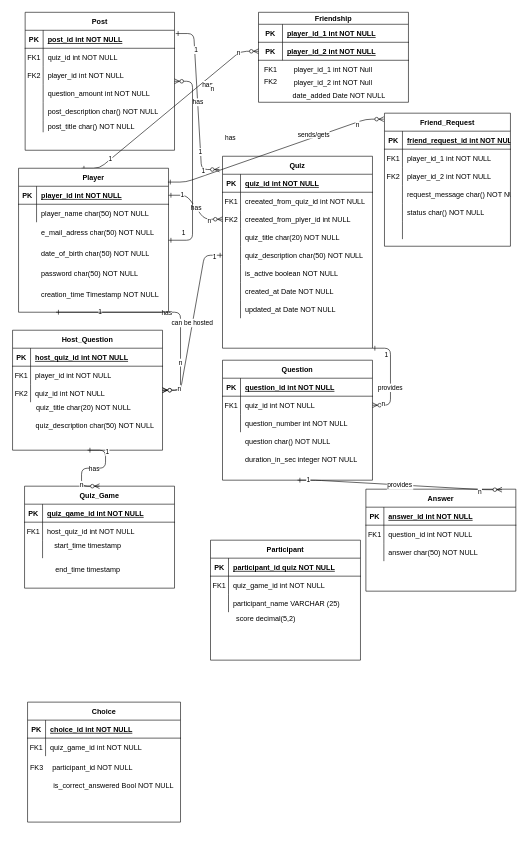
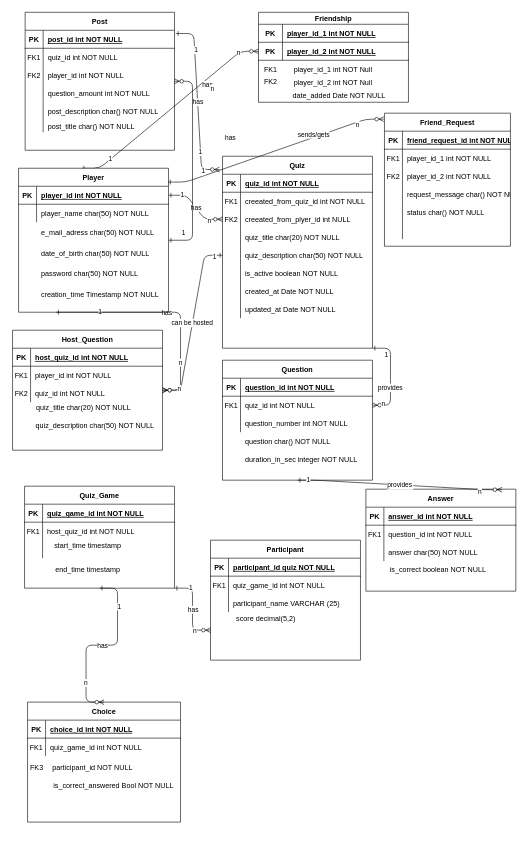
- <mxCell id="197" value="" style="edgeStyle=entityRelationEdgeStyle;endArrow=ERzeroToMany;startArrow=ERone;endFill=1;startFill=0;entryX=0.5;entryY=0;entryDx=0;entryDy=0;exitX=0.5;exitY=1;exitDx=0;exitDy=0;" parent="1" source="91" target="172" edge="1"><mxGeometry width="100" height="100" relative="1" as="geometry"><mxPoint x="113.5" y="498.18" as="sourcePoint" /><mxPoint x="112.5" y="570" as="targetPoint" /></mxGeometry></mxCell>
- <mxCell id="198" value="has" style="edgeLabel;html=1;align=center;verticalAlign=middle;resizable=0;points=[];" parent="197" vertex="1" connectable="0"><mxGeometry relative="1" as="geometry"><mxPoint as="offset" /></mxGeometry></mxCell>
- <mxCell id="199" value="n" style="edgeLabel;html=1;align=center;verticalAlign=middle;resizable=0;points=[];" parent="197" vertex="1" connectable="0"><mxGeometry x="0.584" y="-1" relative="1" as="geometry"><mxPoint as="offset" /></mxGeometry></mxCell>
- <mxCell id="200" value="1" style="edgeLabel;html=1;align=center;verticalAlign=middle;resizable=0;points=[];" parent="197" vertex="1" connectable="0"><mxGeometry x="-0.604" y="2" relative="1" as="geometry"><mxPoint as="offset" /></mxGeometry></mxCell>
+ <mxCell id="51" value="is_correct boolean NOT NULL" style="text;html=1;align=center;verticalAlign=middle;resizable=0;points=[];autosize=1;" parent="40" vertex="1"><mxGeometry x="30" y="124" width="180" height="20" as="geometry" /></mxCell>
+ <mxCell id="222" value="" style="edgeStyle=entityRelationEdgeStyle;endArrow=ERzeroToMany;startArrow=ERone;endFill=1;startFill=0;entryX=0;entryY=0.75;entryDx=0;entryDy=0;exitX=1;exitY=1;exitDx=0;exitDy=0;" parent="1" source="172" target="186" edge="1"><mxGeometry width="100" height="100" relative="1" as="geometry"><mxPoint x="175" y="770" as="sourcePoint" /><mxPoint x="170" y="820" as="targetPoint" /></mxGeometry></mxCell>
+ <mxCell id="223" value="has" style="edgeLabel;html=1;align=center;verticalAlign=middle;resizable=0;points=[];" parent="222" vertex="1" connectable="0"><mxGeometry relative="1" as="geometry"><mxPoint as="offset" /></mxGeometry></mxCell>
+ <mxCell id="224" value="n" style="edgeLabel;html=1;align=center;verticalAlign=middle;resizable=0;points=[];" parent="222" vertex="1" connectable="0"><mxGeometry x="0.584" y="-1" relative="1" as="geometry"><mxPoint as="offset" /></mxGeometry></mxCell>
+ <mxCell id="225" value="1" style="edgeLabel;html=1;align=center;verticalAlign=middle;resizable=0;points=[];" parent="222" vertex="1" connectable="0"><mxGeometry x="-0.604" y="2" relative="1" as="geometry"><mxPoint as="offset" /></mxGeometry></mxCell>
+ <mxCell id="218" value="" style="edgeStyle=entityRelationEdgeStyle;endArrow=ERzeroToMany;startArrow=ERone;endFill=1;startFill=0;entryX=0.5;entryY=0;entryDx=0;entryDy=0;exitX=0.5;exitY=1;exitDx=0;exitDy=0;" parent="1" source="172" target="210" edge="1"><mxGeometry width="100" height="100" relative="1" as="geometry"><mxPoint x="150" y="1010" as="sourcePoint" /><mxPoint x="170" y="1060" as="targetPoint" /></mxGeometry></mxCell>
+ <mxCell id="219" value="has" style="edgeLabel;html=1;align=center;verticalAlign=middle;resizable=0;points=[];" parent="218" vertex="1" connectable="0"><mxGeometry relative="1" as="geometry"><mxPoint as="offset" /></mxGeometry></mxCell>
+ <mxCell id="220" value="n" style="edgeLabel;html=1;align=center;verticalAlign=middle;resizable=0;points=[];" parent="218" vertex="1" connectable="0"><mxGeometry x="0.584" y="-1" relative="1" as="geometry"><mxPoint as="offset" /></mxGeometry></mxCell>
+ <mxCell id="221" value="1" style="edgeLabel;html=1;align=center;verticalAlign=middle;resizable=0;points=[];" parent="218" vertex="1" connectable="0"><mxGeometry x="-0.604" y="2" relative="1" as="geometry"><mxPoint as="offset" /></mxGeometry></mxCell>
